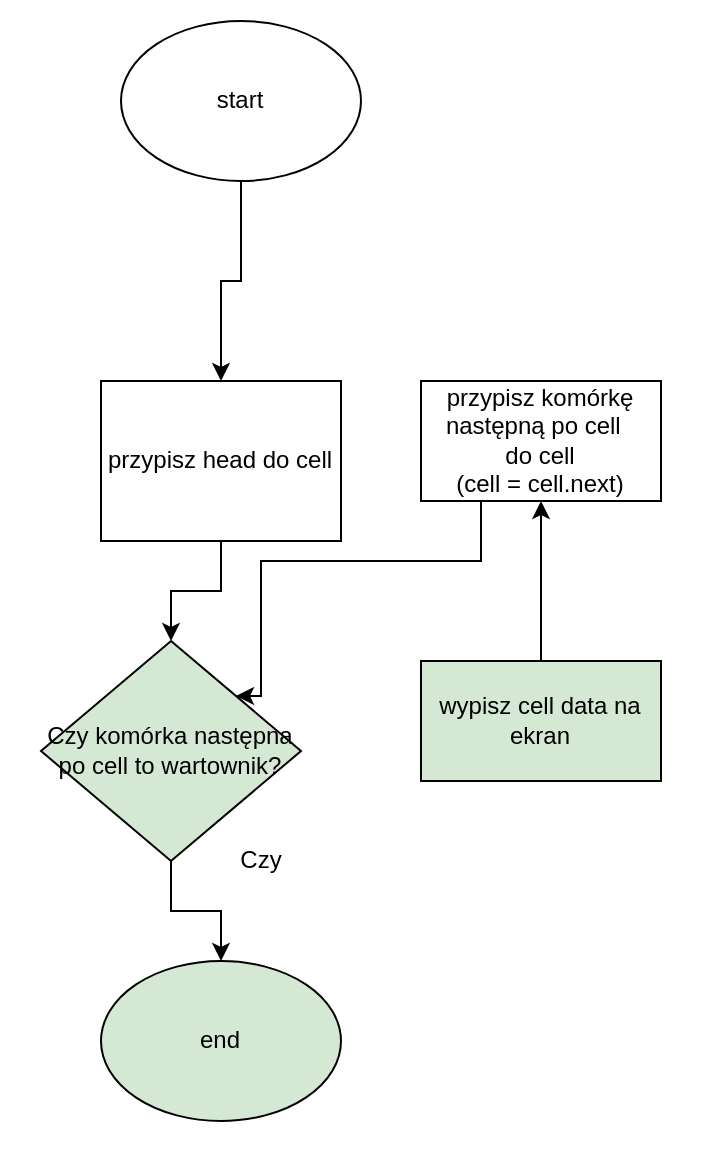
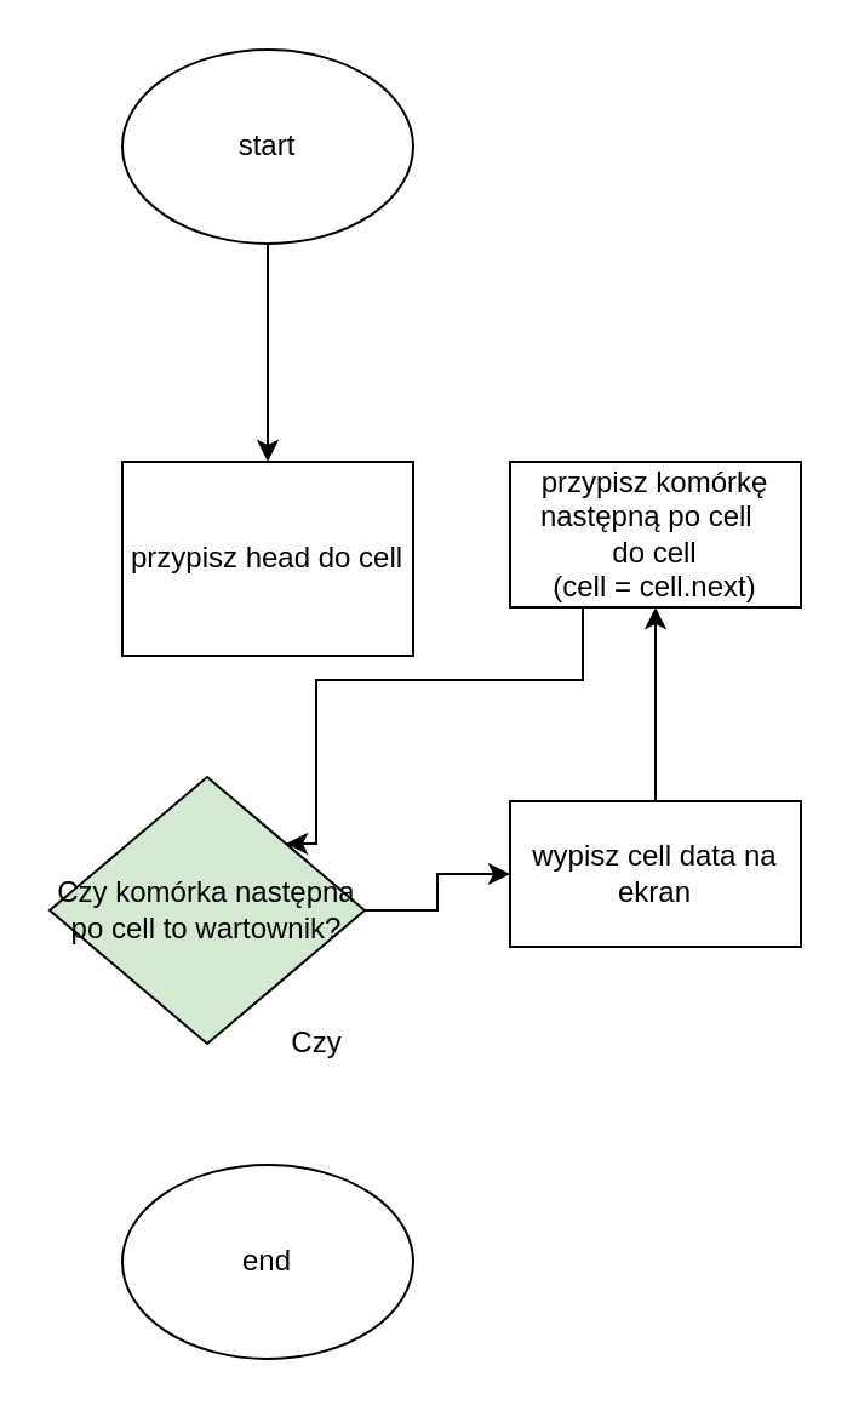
- <mxCell id="3" value="start" style="ellipse;whiteSpace=wrap;html=1;" parent="1" vertex="1"><mxGeometry x="60" y="10" width="120" height="80" as="geometry" /></mxCell>
+ <mxCell id="3" value="start" style="ellipse;whiteSpace=wrap;html=1;" parent="1" vertex="1"><mxGeometry x="50" y="20" width="120" height="80" as="geometry" /></mxCell>
- <mxCell id="4" value="" style="edgeStyle=orthogonalEdgeStyle;rounded=0;orthogonalLoop=1;jettySize=auto;html=1;" parent="1" source="5" target="8" edge="1"><mxGeometry relative="1" as="geometry" /></mxCell>
- <mxCell id="12" value="wypisz cell data na ekran" style="whiteSpace=wrap;html=1;fillColor=#d5e8d4;" parent="1" vertex="1"><mxGeometry x="210" y="330" width="120" height="60" as="geometry" /></mxCell>
+ <mxCell id="12" value="wypisz cell data na ekran" style="whiteSpace=wrap;html=1;" parent="1" vertex="1"><mxGeometry x="210" y="330" width="120" height="60" as="geometry" /></mxCell>
+ <mxCell id="7" value="" style="edgeStyle=orthogonalEdgeStyle;rounded=0;orthogonalLoop=1;jettySize=auto;html=1;" parent="1" source="8" target="12" edge="1"><mxGeometry relative="1" as="geometry" /></mxCell>
- <mxCell id="6" value="" style="edgeStyle=orthogonalEdgeStyle;rounded=0;orthogonalLoop=1;jettySize=auto;html=1;" parent="1" source="8" target="9" edge="1"><mxGeometry relative="1" as="geometry" /></mxCell>
- <mxCell id="9" value="end" style="ellipse;whiteSpace=wrap;html=1;fillColor=#d5e8d4;" parent="1" vertex="1"><mxGeometry x="50" y="480" width="120" height="80" as="geometry" /></mxCell>
+ <mxCell id="9" value="end" style="ellipse;whiteSpace=wrap;html=1;" parent="1" vertex="1"><mxGeometry x="50" y="480" width="120" height="80" as="geometry" /></mxCell>
